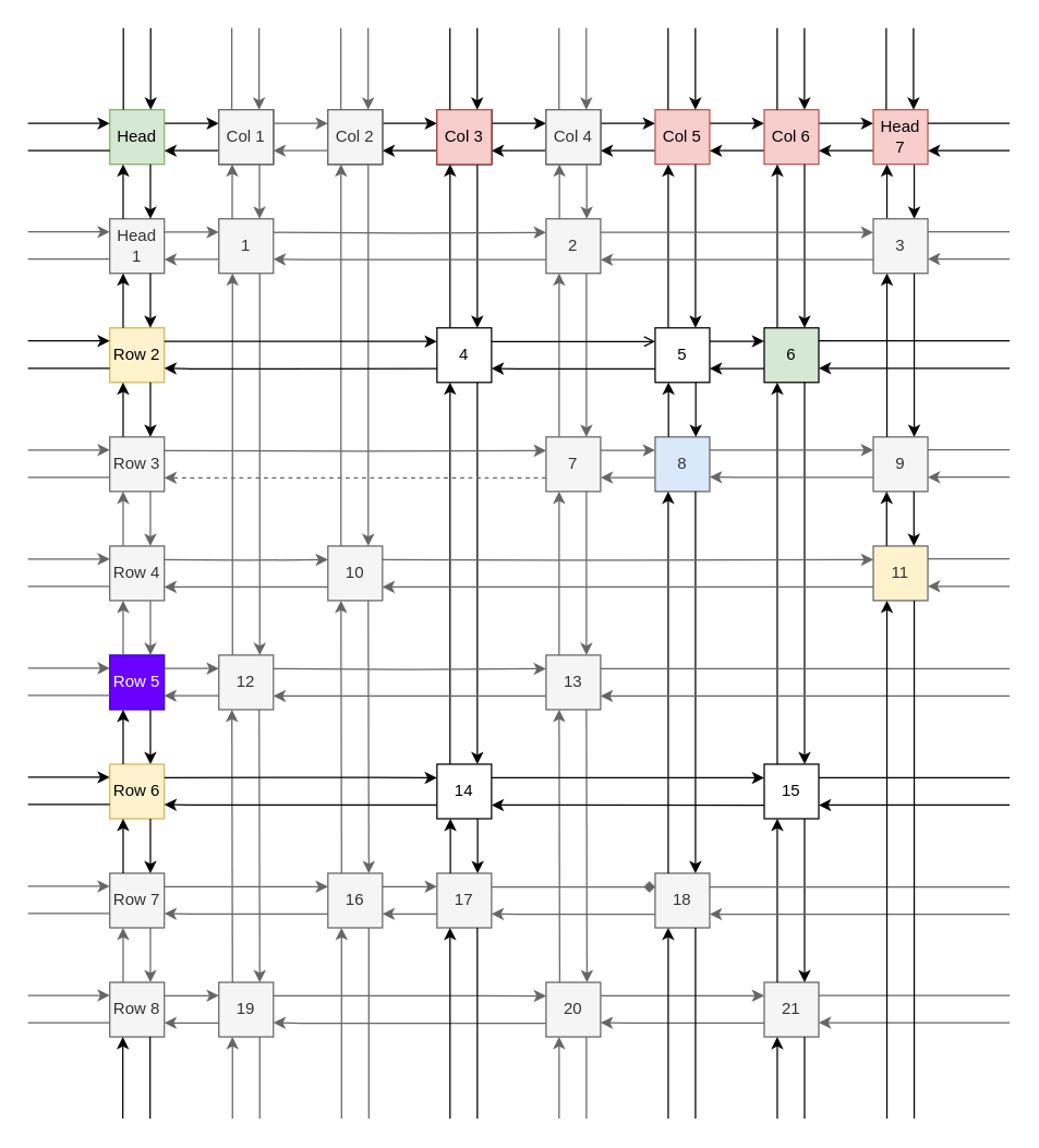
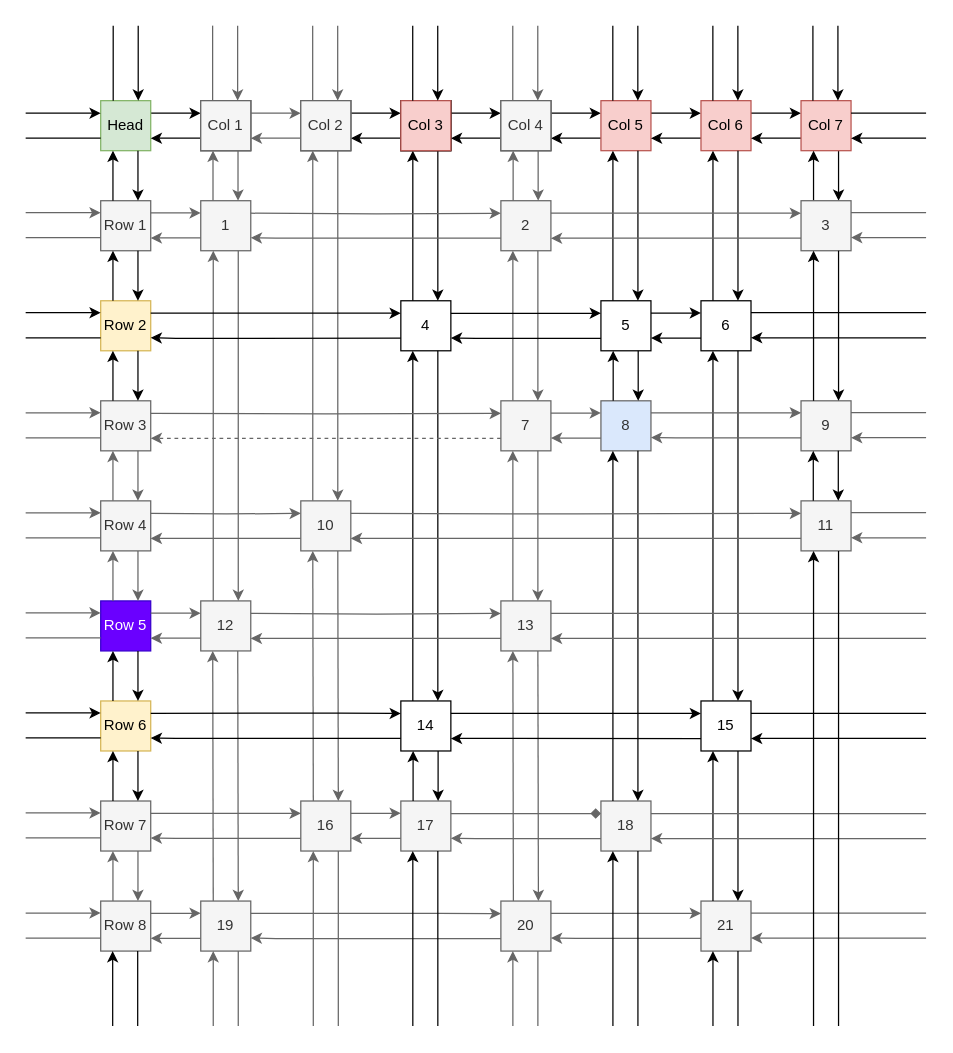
- <mxCell id="24" value="Head 7" style="whiteSpace=wrap;html=1;aspect=fixed;fillColor=#f8cecc;strokeColor=#b85450;" parent="1" vertex="1"><mxGeometry x="640" y="80" width="40" height="40" as="geometry" /></mxCell>
+ <mxCell id="24" value="Col 7" style="whiteSpace=wrap;html=1;aspect=fixed;fillColor=#f8cecc;strokeColor=#b85450;" parent="1" vertex="1"><mxGeometry x="640" y="80" width="40" height="40" as="geometry" /></mxCell>
- <mxCell id="25" value="Head 1" style="whiteSpace=wrap;html=1;aspect=fixed;fillColor=#f5f5f5;strokeColor=#666666;fontColor=#333333;" parent="1" vertex="1"><mxGeometry x="80" y="160" width="40" height="40" as="geometry" /></mxCell>
+ <mxCell id="25" value="Row 1" style="whiteSpace=wrap;html=1;aspect=fixed;fillColor=#f5f5f5;strokeColor=#666666;fontColor=#333333;" parent="1" vertex="1"><mxGeometry x="80" y="160" width="40" height="40" as="geometry" /></mxCell>
- <mxCell id="126" value="" style="edgeStyle=orthogonalEdgeStyle;rounded=0;orthogonalLoop=1;jettySize=auto;html=1;entryX=0;entryY=0.25;entryDx=0;entryDy=0;exitX=1;exitY=0.25;exitDx=0;exitDy=0;endArrow=open;" parent="1" source="31" target="32" edge="1"><mxGeometry relative="1" as="geometry"><mxPoint x="390" y="240" as="sourcePoint" /><mxPoint x="360" y="250" as="targetPoint" /><Array as="points"><mxPoint x="370" y="250" /><mxPoint x="370" y="250" /></Array></mxGeometry></mxCell>
+ <mxCell id="126" value="" style="edgeStyle=orthogonalEdgeStyle;rounded=0;orthogonalLoop=1;jettySize=auto;html=1;entryX=0;entryY=0.25;entryDx=0;entryDy=0;exitX=1;exitY=0.25;exitDx=0;exitDy=0;" parent="1" source="31" target="32" edge="1"><mxGeometry relative="1" as="geometry"><mxPoint x="390" y="240" as="sourcePoint" /><mxPoint x="360" y="250" as="targetPoint" /><Array as="points"><mxPoint x="370" y="250" /><mxPoint x="370" y="250" /></Array></mxGeometry></mxCell>
- <mxCell id="33" value="6" style="whiteSpace=wrap;html=1;aspect=fixed;fillColor=#d5e8d4;" parent="1" vertex="1"><mxGeometry x="560" y="240" width="40" height="40" as="geometry" /></mxCell>
+ <mxCell id="33" value="6" style="whiteSpace=wrap;html=1;aspect=fixed;" parent="1" vertex="1"><mxGeometry x="560" y="240" width="40" height="40" as="geometry" /></mxCell>
- <mxCell id="40" value="11" style="whiteSpace=wrap;html=1;aspect=fixed;fillColor=#fff2cc;strokeColor=#666666;fontColor=#333333;" parent="1" vertex="1"><mxGeometry x="640" y="400" width="40" height="40" as="geometry" /></mxCell>
+ <mxCell id="40" value="11" style="whiteSpace=wrap;html=1;aspect=fixed;fillColor=#f5f5f5;strokeColor=#666666;fontColor=#333333;" parent="1" vertex="1"><mxGeometry x="640" y="400" width="40" height="40" as="geometry" /></mxCell>
